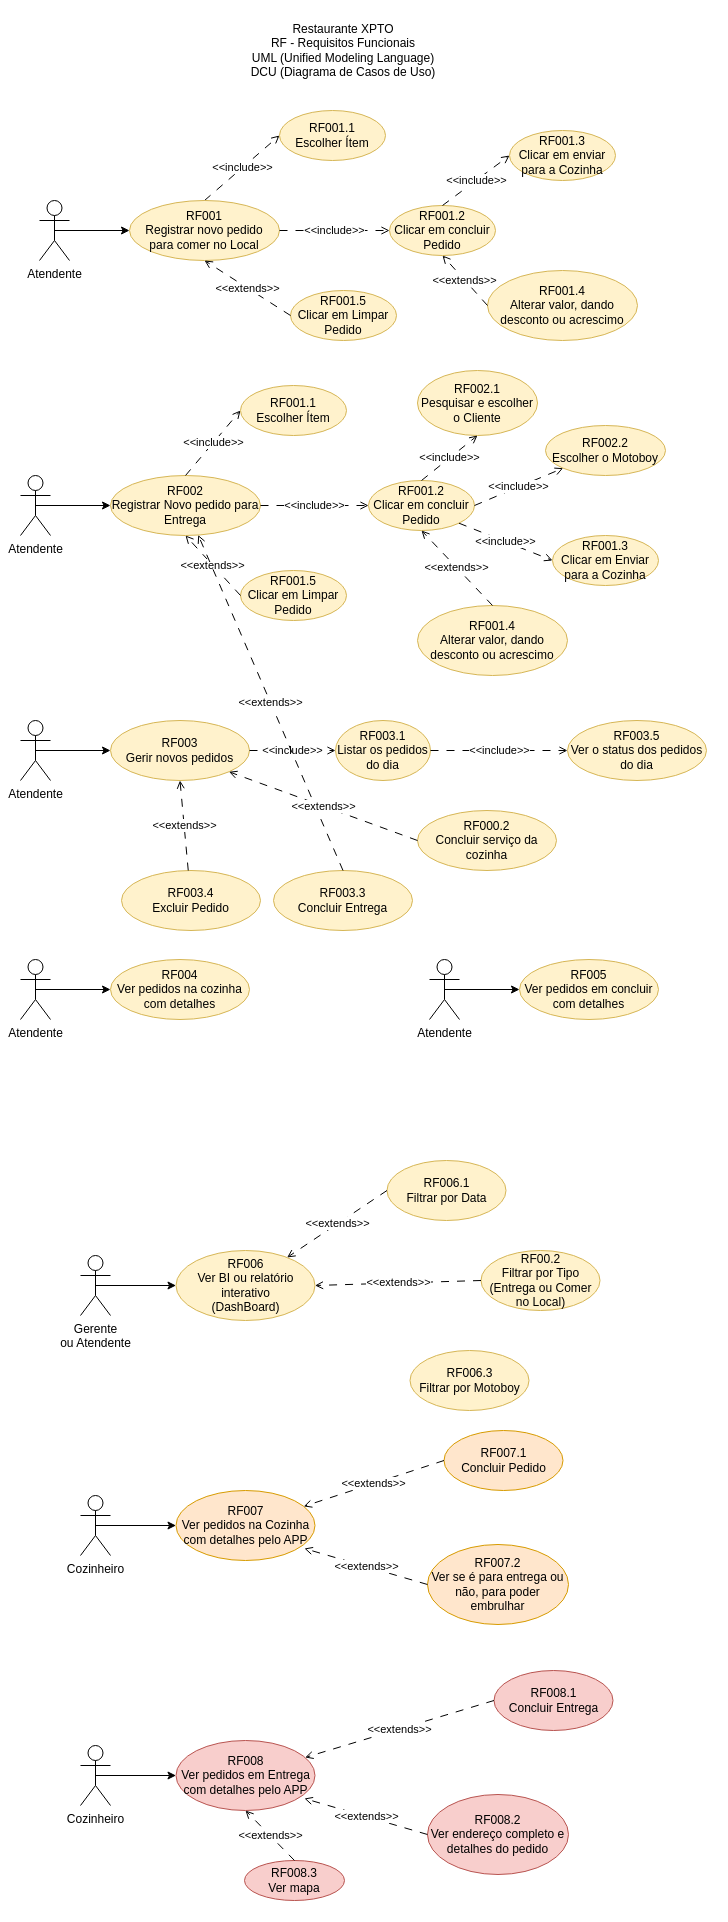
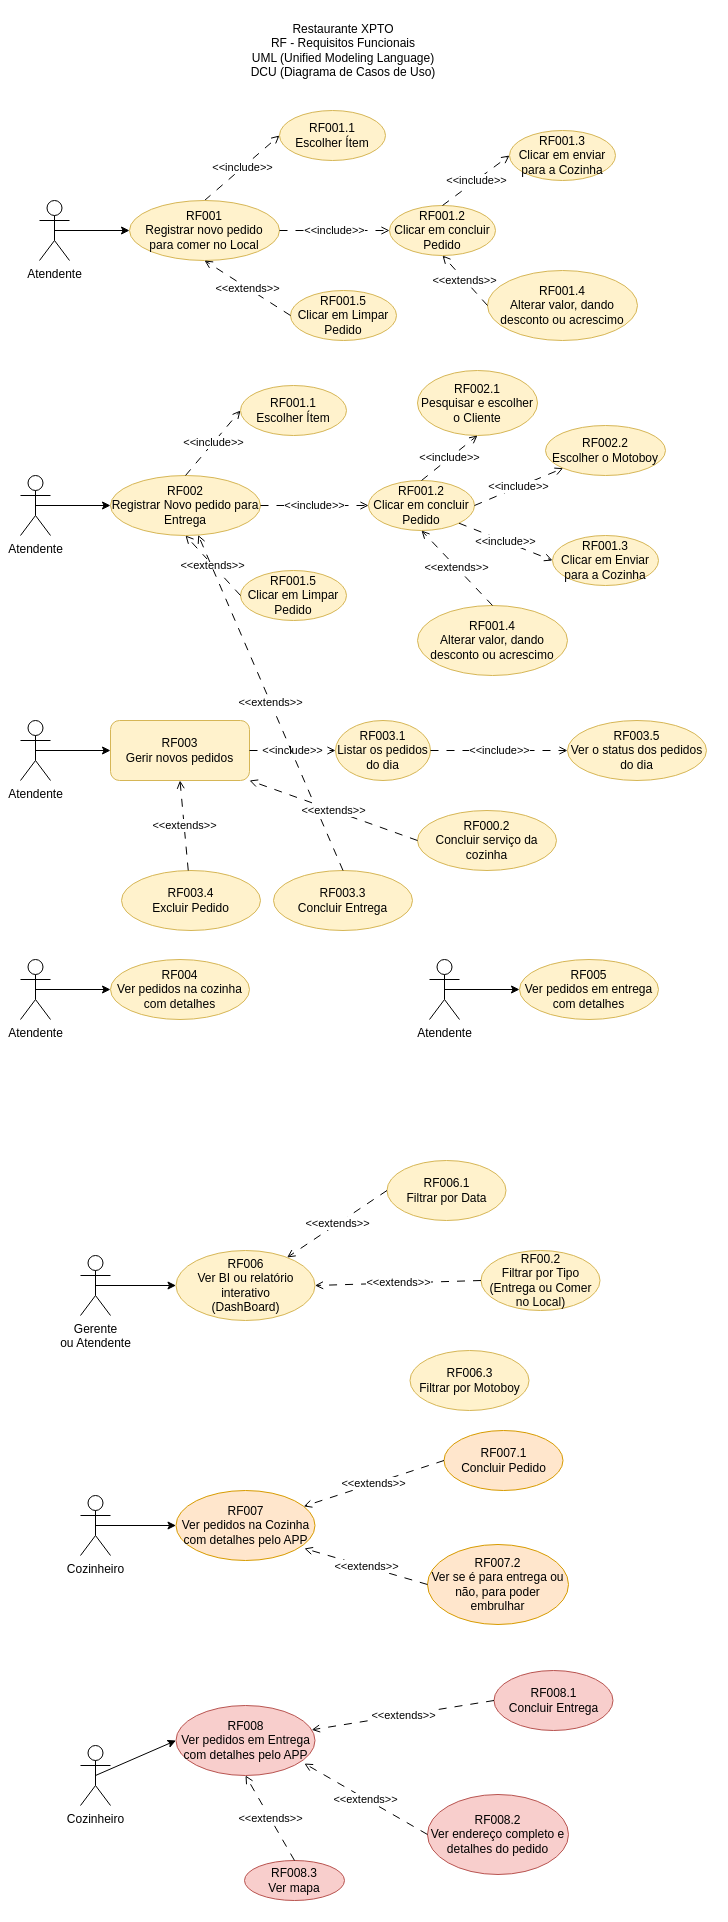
- <mxCell id="34" value="RF003&lt;br&gt;Gerir novos pedidos" style="ellipse;whiteSpace=wrap;html=1;fillColor=#fff2cc;strokeColor=#d6b656;" vertex="1" parent="1"><mxGeometry x="110" y="720" width="139" height="60" as="geometry" /></mxCell>
+ <mxCell id="34" value="RF003&lt;br&gt;Gerir novos pedidos" style="whiteSpace=wrap;html=1;fillColor=#fff2cc;strokeColor=#d6b656;rounded=1;" vertex="1" parent="1"><mxGeometry x="110" y="720" width="139" height="60" as="geometry" /></mxCell>
- <mxCell id="50" value="RF005&lt;br&gt;Ver pedidos em concluir com detalhes" style="ellipse;whiteSpace=wrap;html=1;fillColor=#fff2cc;strokeColor=#d6b656;" vertex="1" parent="1"><mxGeometry x="519" y="959" width="139" height="60" as="geometry" /></mxCell>
+ <mxCell id="50" value="RF005&lt;br&gt;Ver pedidos em entrega com detalhes" style="ellipse;whiteSpace=wrap;html=1;fillColor=#fff2cc;strokeColor=#d6b656;" vertex="1" parent="1"><mxGeometry x="519" y="959" width="139" height="60" as="geometry" /></mxCell>
- <mxCell id="68" value="RF008&lt;br&gt;Ver pedidos em Entrega&lt;br&gt;com detalhes pelo APP" style="ellipse;whiteSpace=wrap;html=1;fillColor=#f8cecc;strokeColor=#b85450;" vertex="1" parent="1"><mxGeometry x="175.5" y="1740" width="139" height="70" as="geometry" /></mxCell>
+ <mxCell id="68" value="RF008&lt;br&gt;Ver pedidos em Entrega&lt;br&gt;com detalhes pelo APP" style="ellipse;whiteSpace=wrap;html=1;fillColor=#f8cecc;strokeColor=#b85450;" vertex="1" parent="1"><mxGeometry x="175.5" y="1705" width="139" height="70" as="geometry" /></mxCell>
